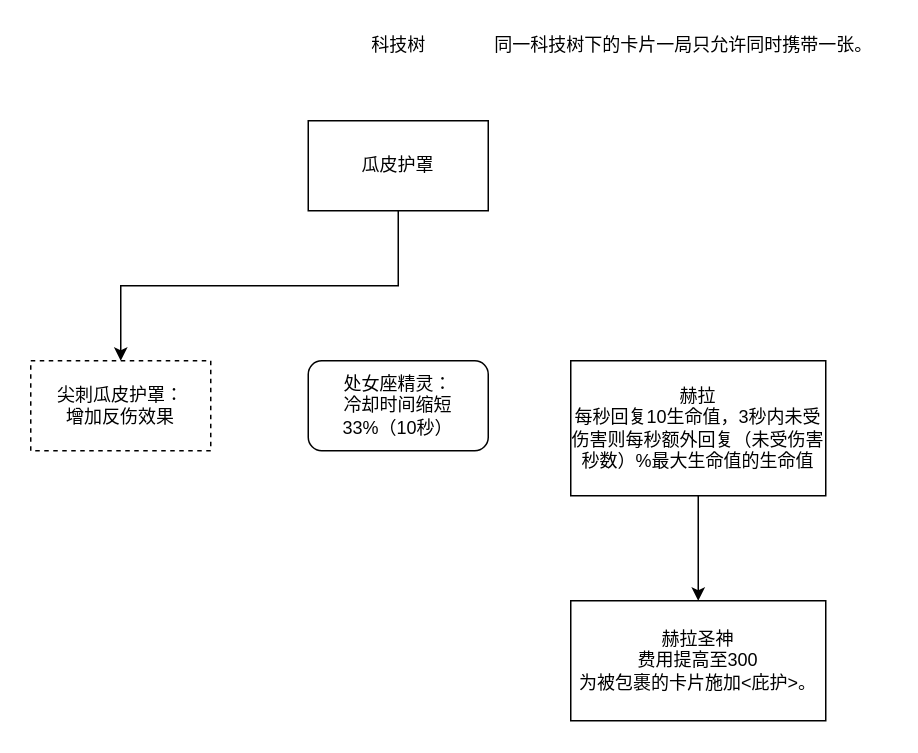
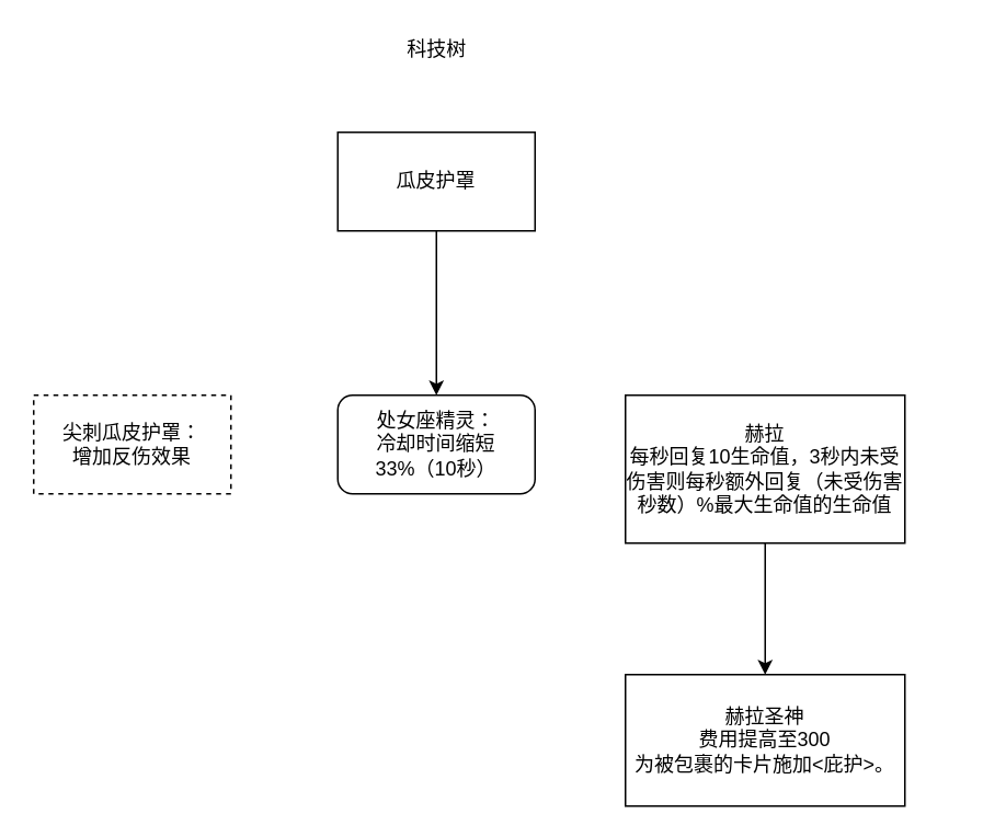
- <mxCell id="11" value="同一科技树下的卡片一局只允许同时携带一张。" style="text;html=1;align=center;verticalAlign=middle;resizable=0;points=[];autosize=1;strokeColor=none;fillColor=none;" vertex="1" parent="1"><mxGeometry x="320" y="20" width="270" height="20" as="geometry" /></mxCell>
- <mxCell id="3" style="edgeStyle=orthogonalEdgeStyle;rounded=0;orthogonalLoop=1;jettySize=auto;html=1;" edge="1" parent="1" source="5" target="6"><mxGeometry relative="1" as="geometry"><Array as="points"><mxPoint x="265" y="190" /><mxPoint x="80" y="190" /></Array></mxGeometry></mxCell>
+ <mxCell id="4" style="edgeStyle=orthogonalEdgeStyle;rounded=0;orthogonalLoop=1;jettySize=auto;html=1;" edge="1" parent="1" source="5" target="7"><mxGeometry relative="1" as="geometry" /></mxCell>
- <mxCell id="10" value="赫拉圣神&lt;br&gt;费用提高至300&lt;br&gt;为被包裹的卡片施加&amp;lt;庇护&amp;gt;。" style="rounded=0;whiteSpace=wrap;html=1;" vertex="1" parent="1"><mxGeometry x="380" y="400" width="170" height="80" as="geometry" /></mxCell>
+ <mxCell id="10" value="赫拉圣神&lt;br&gt;费用提高至300&lt;br&gt;为被包裹的卡片施加&amp;lt;庇护&amp;gt;。" style="rounded=0;whiteSpace=wrap;html=1;" vertex="1" parent="1"><mxGeometry x="380" y="410" width="170" height="80" as="geometry" /></mxCell>
